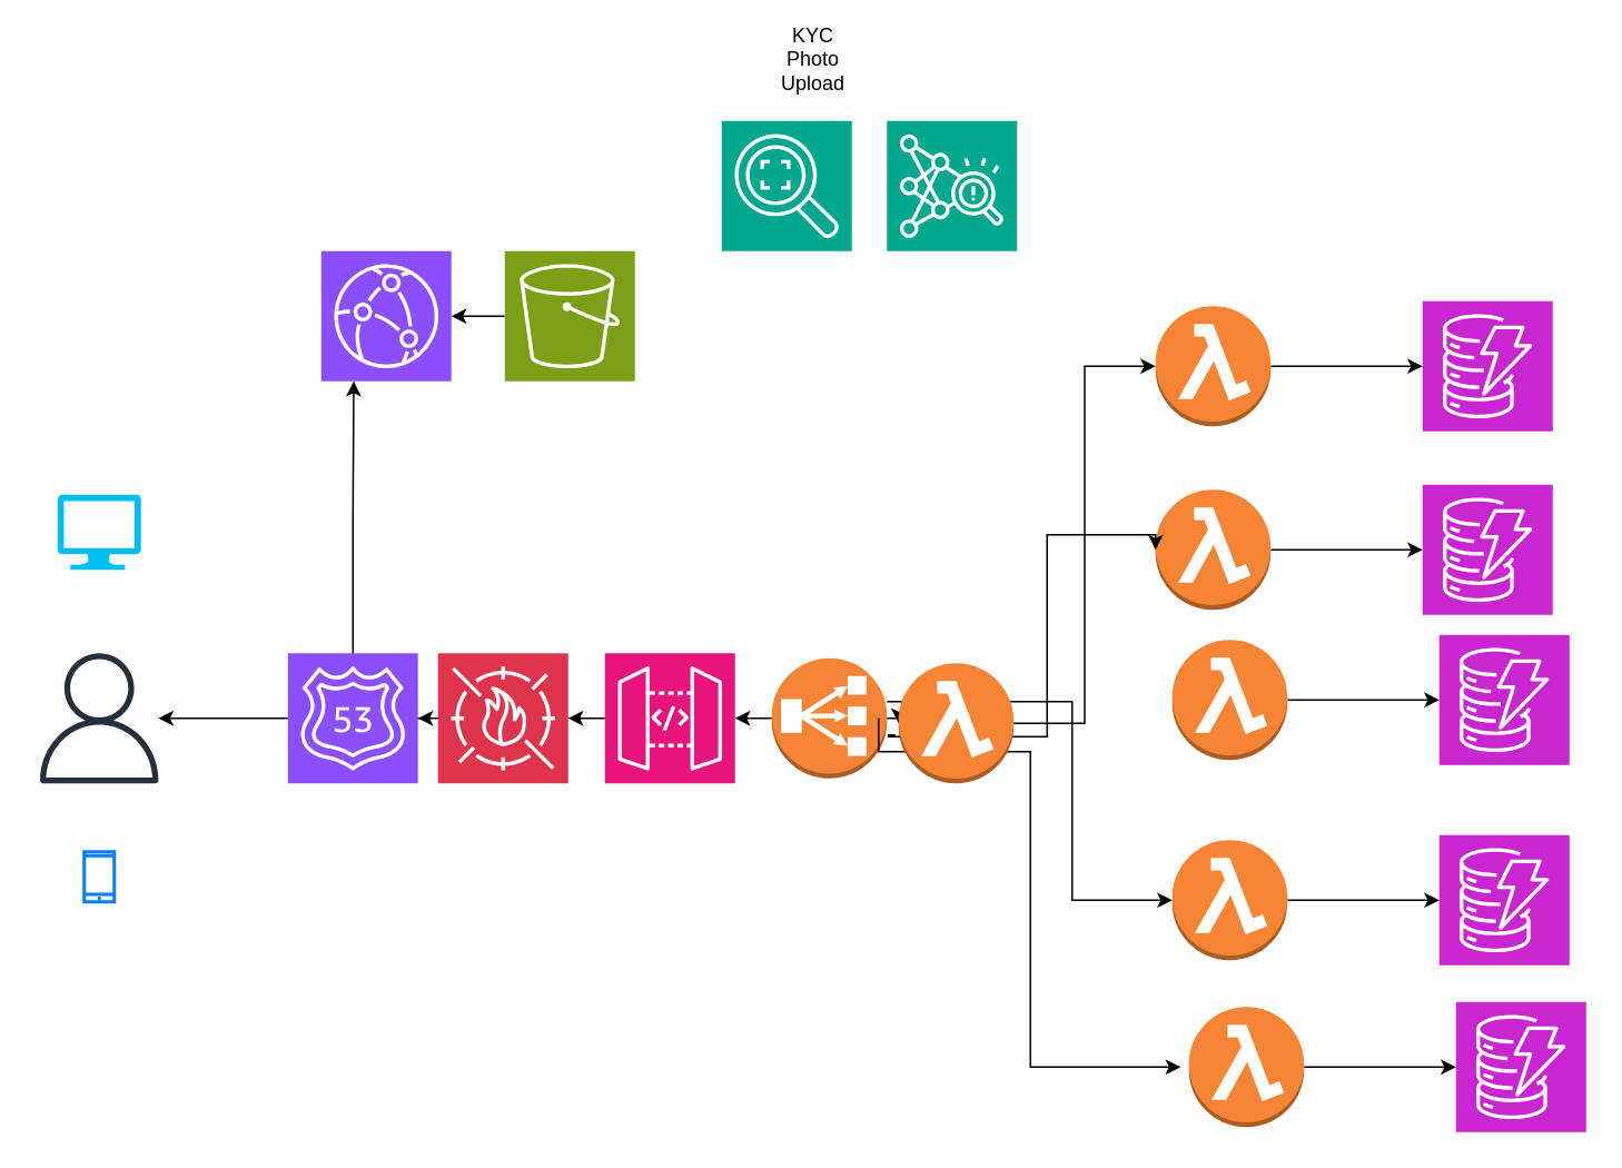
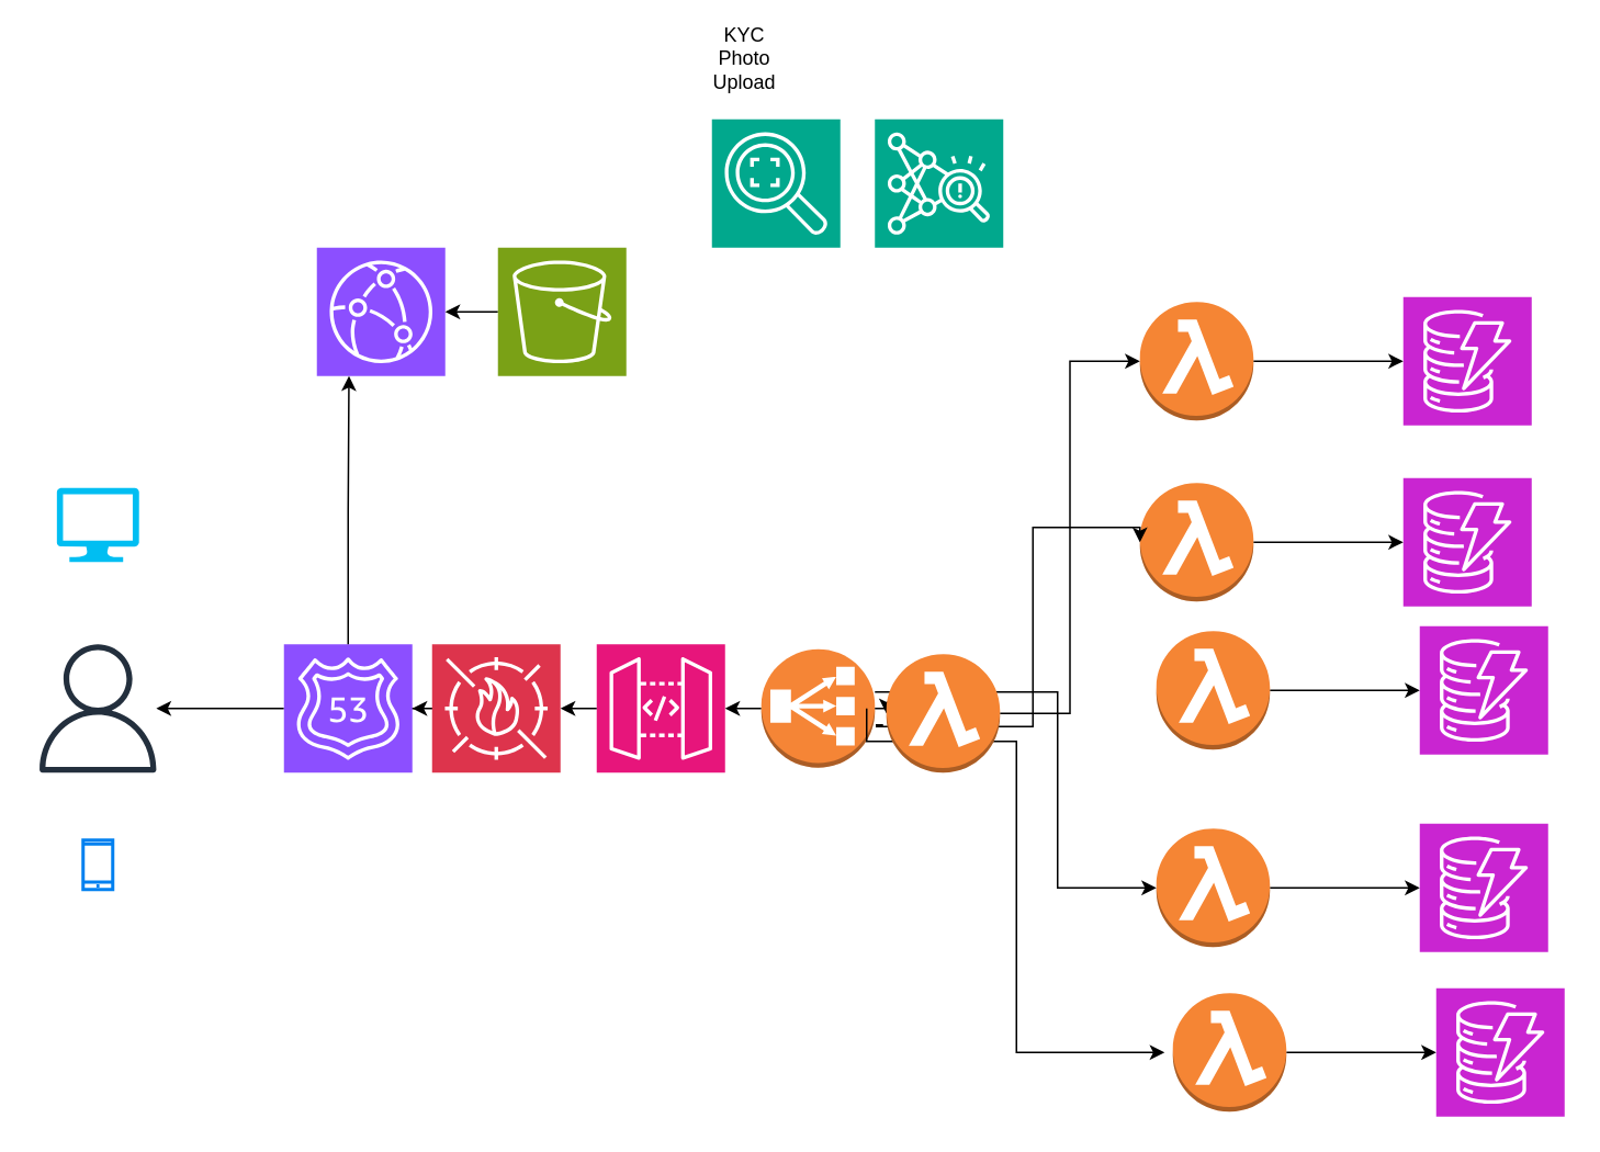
- <mxCell id="38" value="KYC Photo Upload" style="text;strokeColor=none;align=center;fillColor=none;html=1;verticalAlign=middle;whiteSpace=wrap;rounded=0;" parent="1" vertex="1"><mxGeometry x="457" y="20" width="60" height="30" as="geometry" /></mxCell>
+ <mxCell id="38" value="KYC Photo Upload" style="text;strokeColor=none;align=center;fillColor=none;html=1;verticalAlign=middle;whiteSpace=wrap;rounded=0;" parent="1" vertex="1"><mxGeometry x="422" y="20" width="60" height="30" as="geometry" /></mxCell>
